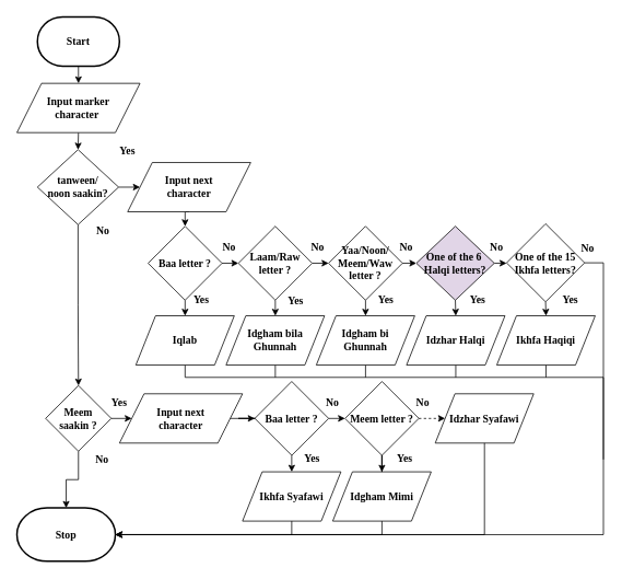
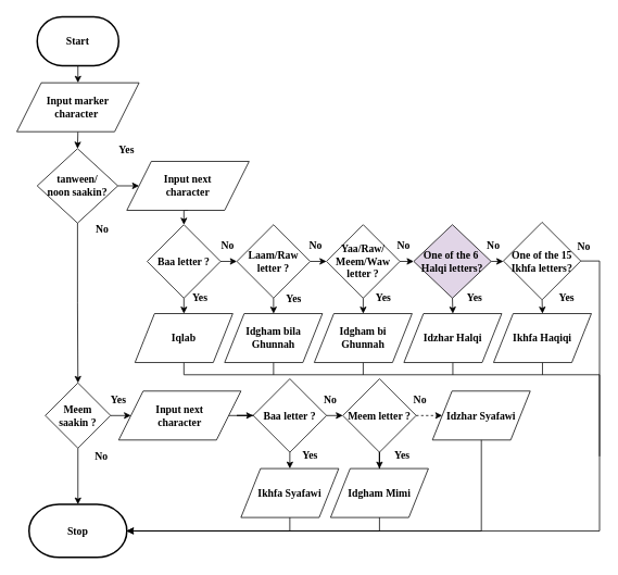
- <mxCell id="42" value="&lt;div style=&quot;font-size: 13px;&quot;&gt;&lt;span style=&quot;font-size: 13px;&quot;&gt;Yaa/Noon/&lt;/span&gt;&lt;/div&gt;&lt;div style=&quot;font-size: 13px;&quot;&gt;&lt;span style=&quot;font-size: 13px;&quot;&gt;Meem/&lt;/span&gt;&lt;span style=&quot;font-size: 13px;&quot;&gt;Waw&lt;/span&gt;&lt;/div&gt;&lt;div style=&quot;font-size: 13px;&quot;&gt;&lt;span style=&quot;font-size: 13px;&quot;&gt;letter ?&lt;/span&gt;&lt;/div&gt;" style="rhombus;whiteSpace=wrap;html=1;fontFamily=Liberation Serif;fontSize=13;fontStyle=1;spacing=0;" parent="1" vertex="1"><mxGeometry x="400" y="275" width="90" height="90" as="geometry" /></mxCell>
+ <mxCell id="42" value="&lt;div style=&quot;font-size: 13px;&quot;&gt;&lt;span style=&quot;font-size: 13px;&quot;&gt;Yaa/Raw/&lt;/span&gt;&lt;/div&gt;&lt;div style=&quot;font-size: 13px;&quot;&gt;&lt;span style=&quot;font-size: 13px;&quot;&gt;Meem/&lt;/span&gt;&lt;span style=&quot;font-size: 13px;&quot;&gt;Waw&lt;/span&gt;&lt;/div&gt;&lt;div style=&quot;font-size: 13px;&quot;&gt;&lt;span style=&quot;font-size: 13px;&quot;&gt;letter ?&lt;/span&gt;&lt;/div&gt;" style="rhombus;whiteSpace=wrap;html=1;fontFamily=Liberation Serif;fontSize=13;fontStyle=1;spacing=0;" parent="1" vertex="1"><mxGeometry x="400" y="275" width="90" height="90" as="geometry" /></mxCell>
- <mxCell id="68" value="&lt;font style=&quot;font-size: 13px;&quot;&gt;&lt;span style=&quot;font-size: 13px;&quot;&gt;&lt;b style=&quot;font-size: 13px;&quot;&gt;Stop&lt;/b&gt;&lt;/span&gt;&lt;/font&gt;" style="strokeWidth=2;html=1;shape=mxgraph.flowchart.terminator;whiteSpace=wrap;fontFamily=Liberation Serif;fontSize=13;spacing=0;" parent="1" vertex="1"><mxGeometry x="20" y="618" width="120" height="65" as="geometry" /></mxCell>
+ <mxCell id="68" value="&lt;font style=&quot;font-size: 13px;&quot;&gt;&lt;span style=&quot;font-size: 13px;&quot;&gt;&lt;b style=&quot;font-size: 13px;&quot;&gt;Stop&lt;/b&gt;&lt;/span&gt;&lt;/font&gt;" style="strokeWidth=2;html=1;shape=mxgraph.flowchart.terminator;whiteSpace=wrap;fontFamily=Liberation Serif;fontSize=13;spacing=0;" parent="1" vertex="1"><mxGeometry x="35" y="618" width="120" height="65" as="geometry" /></mxCell>
